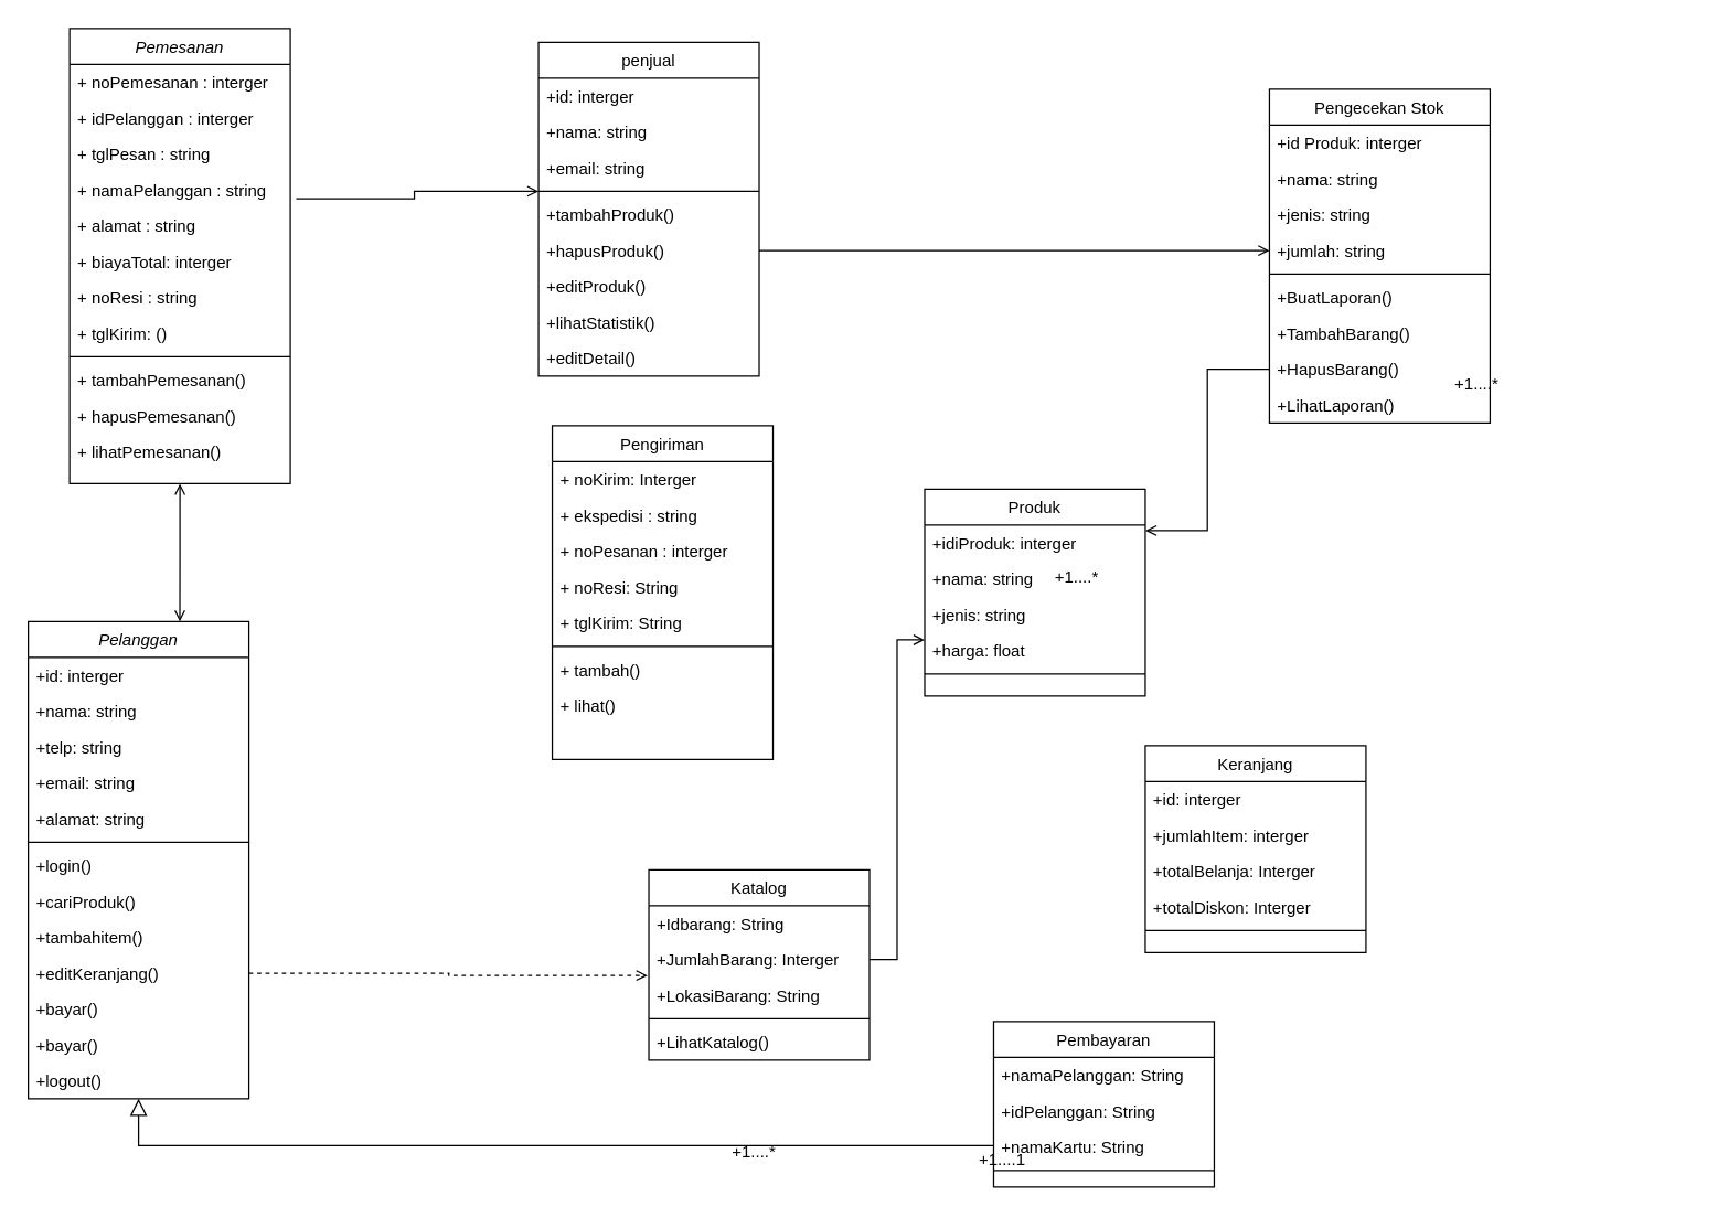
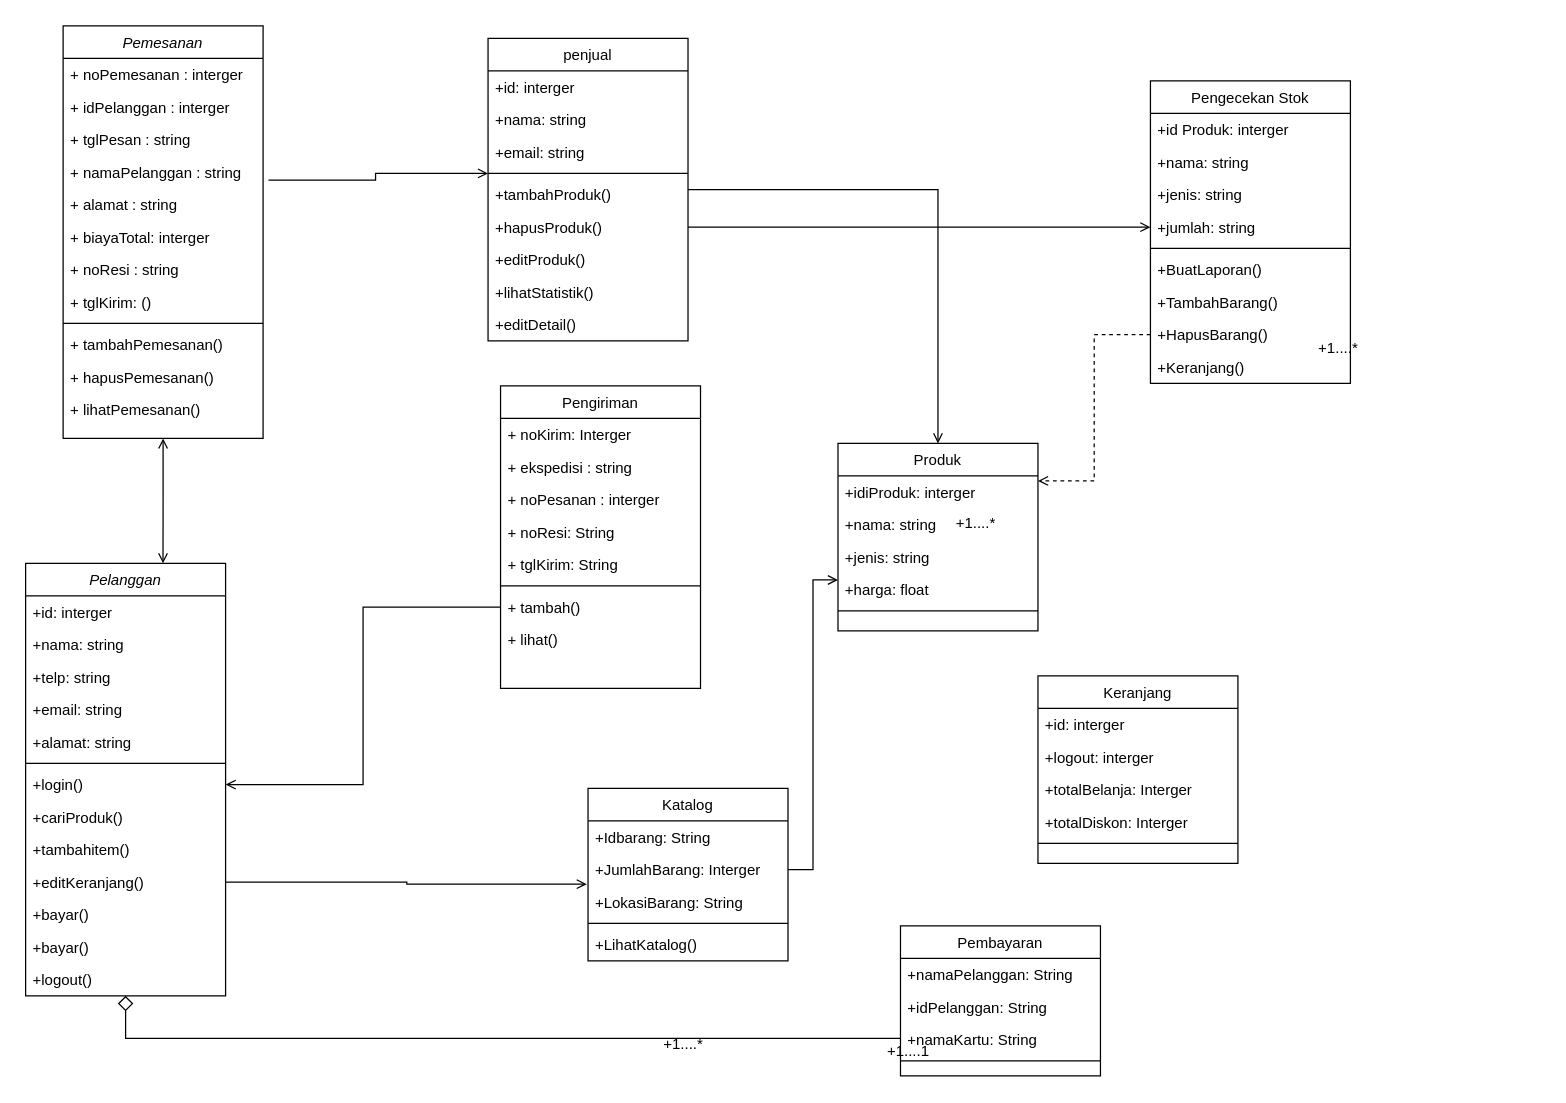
+ <mxCell id="34" style="edgeStyle=orthogonalEdgeStyle;rounded=0;orthogonalLoop=1;jettySize=auto;html=1;endArrow=open;endFill=0;" parent="1" source="35" target="28" edge="1"><mxGeometry relative="1" as="geometry" /></mxCell>
- <mxCell id="83" value="+LihatLaporan()" style="text;align=left;verticalAlign=top;spacingLeft=4;spacingRight=4;overflow=hidden;rotatable=0;points=[[0,0.5],[1,0.5]];portConstraint=eastwest;rounded=0;shadow=0;html=0;" parent="74" vertex="1"><mxGeometry y="216" width="160" height="26" as="geometry" /></mxCell>
+ <mxCell id="83" value="+Keranjang()" style="text;align=left;verticalAlign=top;spacingLeft=4;spacingRight=4;overflow=hidden;rotatable=0;points=[[0,0.5],[1,0.5]];portConstraint=eastwest;rounded=0;shadow=0;html=0;" parent="74" vertex="1"><mxGeometry y="216" width="160" height="26" as="geometry" /></mxCell>
- <mxCell id="85" style="edgeStyle=orthogonalEdgeStyle;rounded=0;orthogonalLoop=1;jettySize=auto;html=1;exitX=0;exitY=0.5;exitDx=0;exitDy=0;entryX=1;entryY=0.154;entryDx=0;entryDy=0;entryPerimeter=0;startArrow=none;startFill=0;endArrow=open;endFill=0;" parent="1" source="82" target="29" edge="1"><mxGeometry relative="1" as="geometry" /></mxCell>
+ <mxCell id="85" style="edgeStyle=orthogonalEdgeStyle;rounded=0;orthogonalLoop=1;jettySize=auto;html=1;exitX=0;exitY=0.5;exitDx=0;exitDy=0;entryX=1;entryY=0.154;entryDx=0;entryDy=0;entryPerimeter=0;startArrow=none;startFill=0;endArrow=open;endFill=0;dashed=1;" parent="1" source="82" target="29" edge="1"><mxGeometry relative="1" as="geometry" /></mxCell>
+ <mxCell id="73" style="edgeStyle=orthogonalEdgeStyle;rounded=0;orthogonalLoop=1;jettySize=auto;html=1;exitX=0;exitY=0.5;exitDx=0;exitDy=0;entryX=1;entryY=0.5;entryDx=0;entryDy=0;startArrow=none;startFill=0;endArrow=open;endFill=0;" parent="1" source="71" target="9" edge="1"><mxGeometry relative="1" as="geometry" /></mxCell>
- <mxCell id="18" value="+jumlahItem: interger" style="text;align=left;verticalAlign=top;spacingLeft=4;spacingRight=4;overflow=hidden;rotatable=0;points=[[0,0.5],[1,0.5]];portConstraint=eastwest;rounded=0;shadow=0;html=0;" parent="16" vertex="1"><mxGeometry y="52" width="160" height="26" as="geometry" /></mxCell>
+ <mxCell id="18" value="+logout: interger" style="text;align=left;verticalAlign=top;spacingLeft=4;spacingRight=4;overflow=hidden;rotatable=0;points=[[0,0.5],[1,0.5]];portConstraint=eastwest;rounded=0;shadow=0;html=0;" parent="16" vertex="1"><mxGeometry y="52" width="160" height="26" as="geometry" /></mxCell>
- <mxCell id="92" style="edgeStyle=orthogonalEdgeStyle;rounded=0;orthogonalLoop=1;jettySize=auto;html=1;exitX=1;exitY=0.5;exitDx=0;exitDy=0;entryX=-0.006;entryY=-0.051;entryDx=0;entryDy=0;startArrow=none;startFill=0;endArrow=open;endFill=0;entryPerimeter=0;dashed=1;" parent="1" source="12" target="89" edge="1"><mxGeometry relative="1" as="geometry" /></mxCell>
+ <mxCell id="92" style="edgeStyle=orthogonalEdgeStyle;rounded=0;orthogonalLoop=1;jettySize=auto;html=1;exitX=1;exitY=0.5;exitDx=0;exitDy=0;entryX=-0.006;entryY=-0.051;entryDx=0;entryDy=0;startArrow=none;startFill=0;endArrow=open;endFill=0;entryPerimeter=0;" parent="1" source="12" target="89" edge="1"><mxGeometry relative="1" as="geometry" /></mxCell>
- <mxCell id="27" value="" style="endArrow=block;endSize=10;endFill=0;shadow=0;strokeWidth=1;rounded=0;edgeStyle=elbowEdgeStyle;elbow=vertical;" parent="1" source="22" target="2" edge="1"><mxGeometry width="160" relative="1" as="geometry"><mxPoint x="720" y="923" as="sourcePoint" /><mxPoint x="820" y="821" as="targetPoint" /><Array as="points"><mxPoint x="700" y="830" /></Array></mxGeometry></mxCell>
+ <mxCell id="27" value="" style="endArrow=diamond;endSize=10;endFill=0;shadow=0;strokeWidth=1;rounded=0;edgeStyle=elbowEdgeStyle;elbow=vertical;" parent="1" source="22" target="2" edge="1"><mxGeometry width="160" relative="1" as="geometry"><mxPoint x="720" y="923" as="sourcePoint" /><mxPoint x="820" y="821" as="targetPoint" /><Array as="points"><mxPoint x="700" y="830" /></Array></mxGeometry></mxCell>
